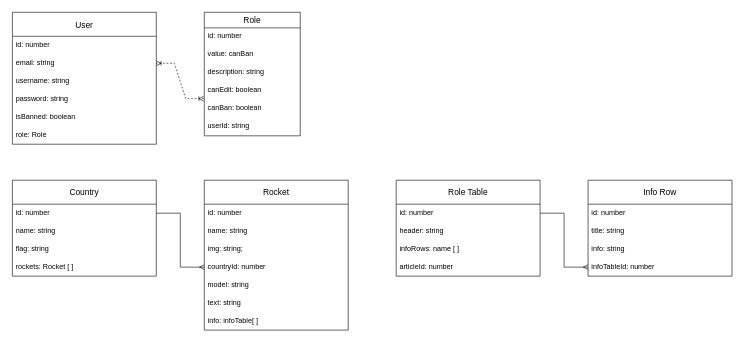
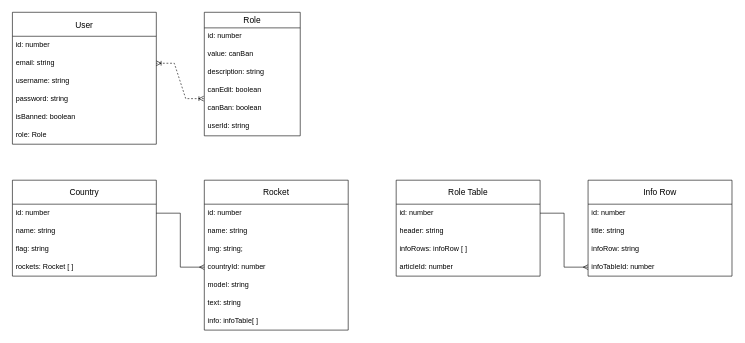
- <mxCell id="19" value="infoRows: name [ ] " style="text;strokeColor=none;fillColor=none;spacingLeft=4;spacingRight=4;overflow=hidden;rotatable=0;points=[[0,0.5],[1,0.5]];portConstraint=eastwest;fontSize=12;" parent="16" vertex="1"><mxGeometry y="100" width="240" height="30" as="geometry" /></mxCell>
+ <mxCell id="19" value="infoRows: infoRow [ ] " style="text;strokeColor=none;fillColor=none;spacingLeft=4;spacingRight=4;overflow=hidden;rotatable=0;points=[[0,0.5],[1,0.5]];portConstraint=eastwest;fontSize=12;" parent="16" vertex="1"><mxGeometry y="100" width="240" height="30" as="geometry" /></mxCell>
- <mxCell id="24" value="info: string" style="text;strokeColor=none;fillColor=none;spacingLeft=4;spacingRight=4;overflow=hidden;rotatable=0;points=[[0,0.5],[1,0.5]];portConstraint=eastwest;fontSize=12;" parent="21" vertex="1"><mxGeometry y="100" width="240" height="30" as="geometry" /></mxCell>
+ <mxCell id="24" value="infoRow: string" style="text;strokeColor=none;fillColor=none;spacingLeft=4;spacingRight=4;overflow=hidden;rotatable=0;points=[[0,0.5],[1,0.5]];portConstraint=eastwest;fontSize=12;" parent="21" vertex="1"><mxGeometry y="100" width="240" height="30" as="geometry" /></mxCell>
